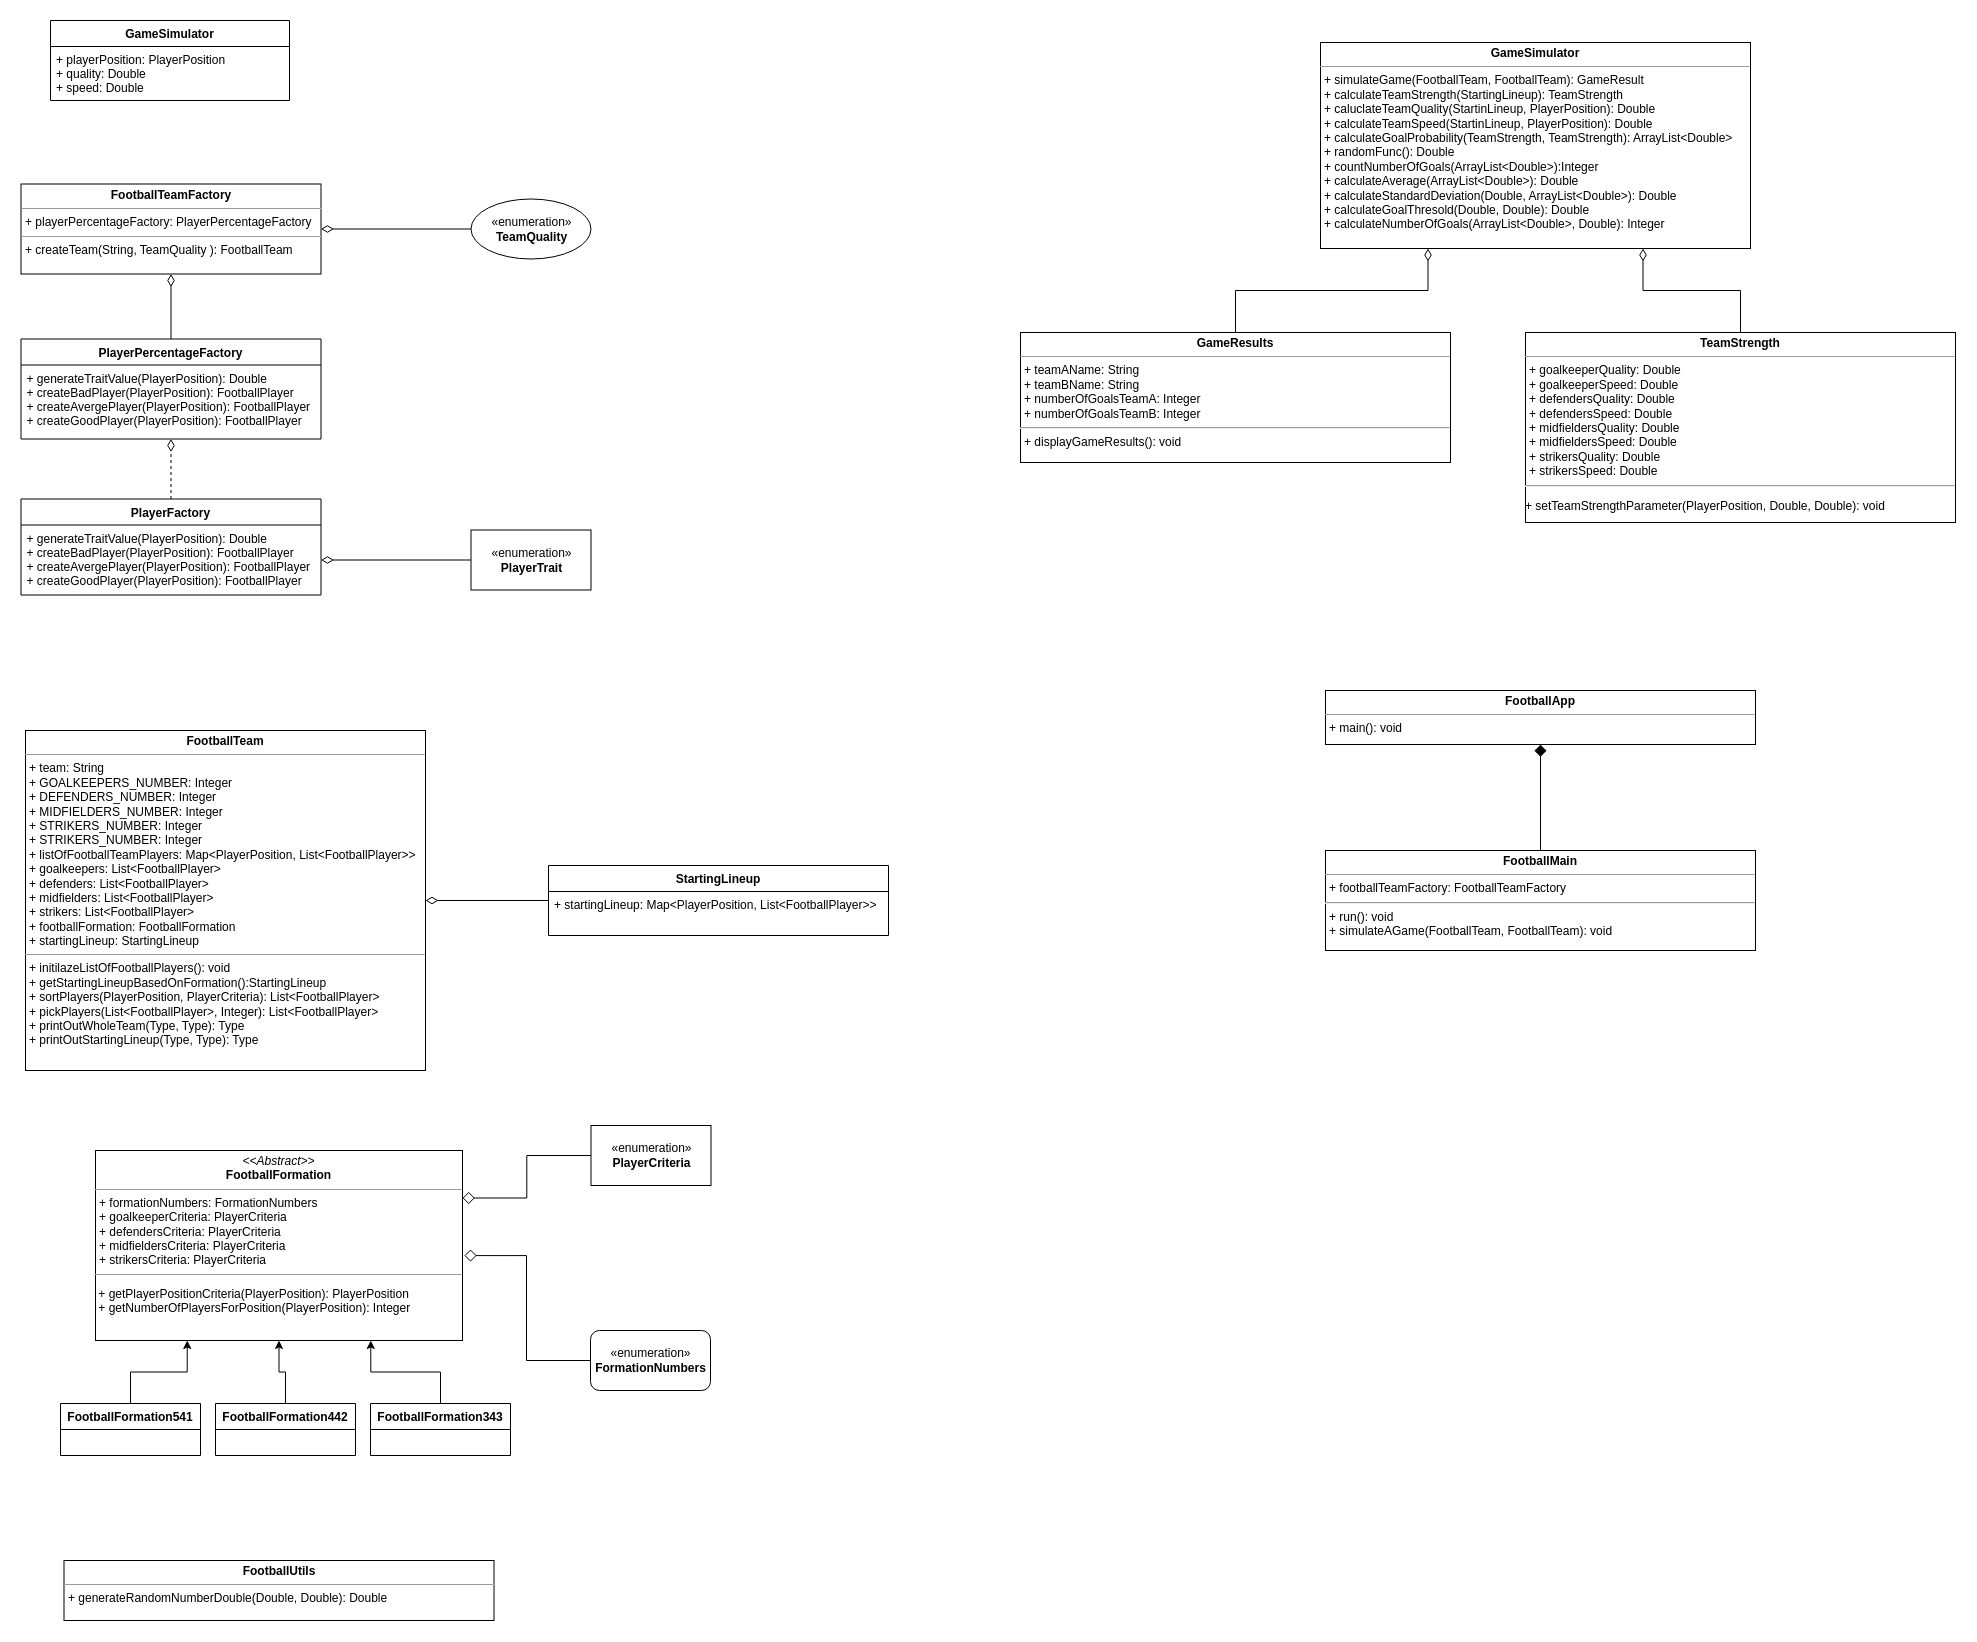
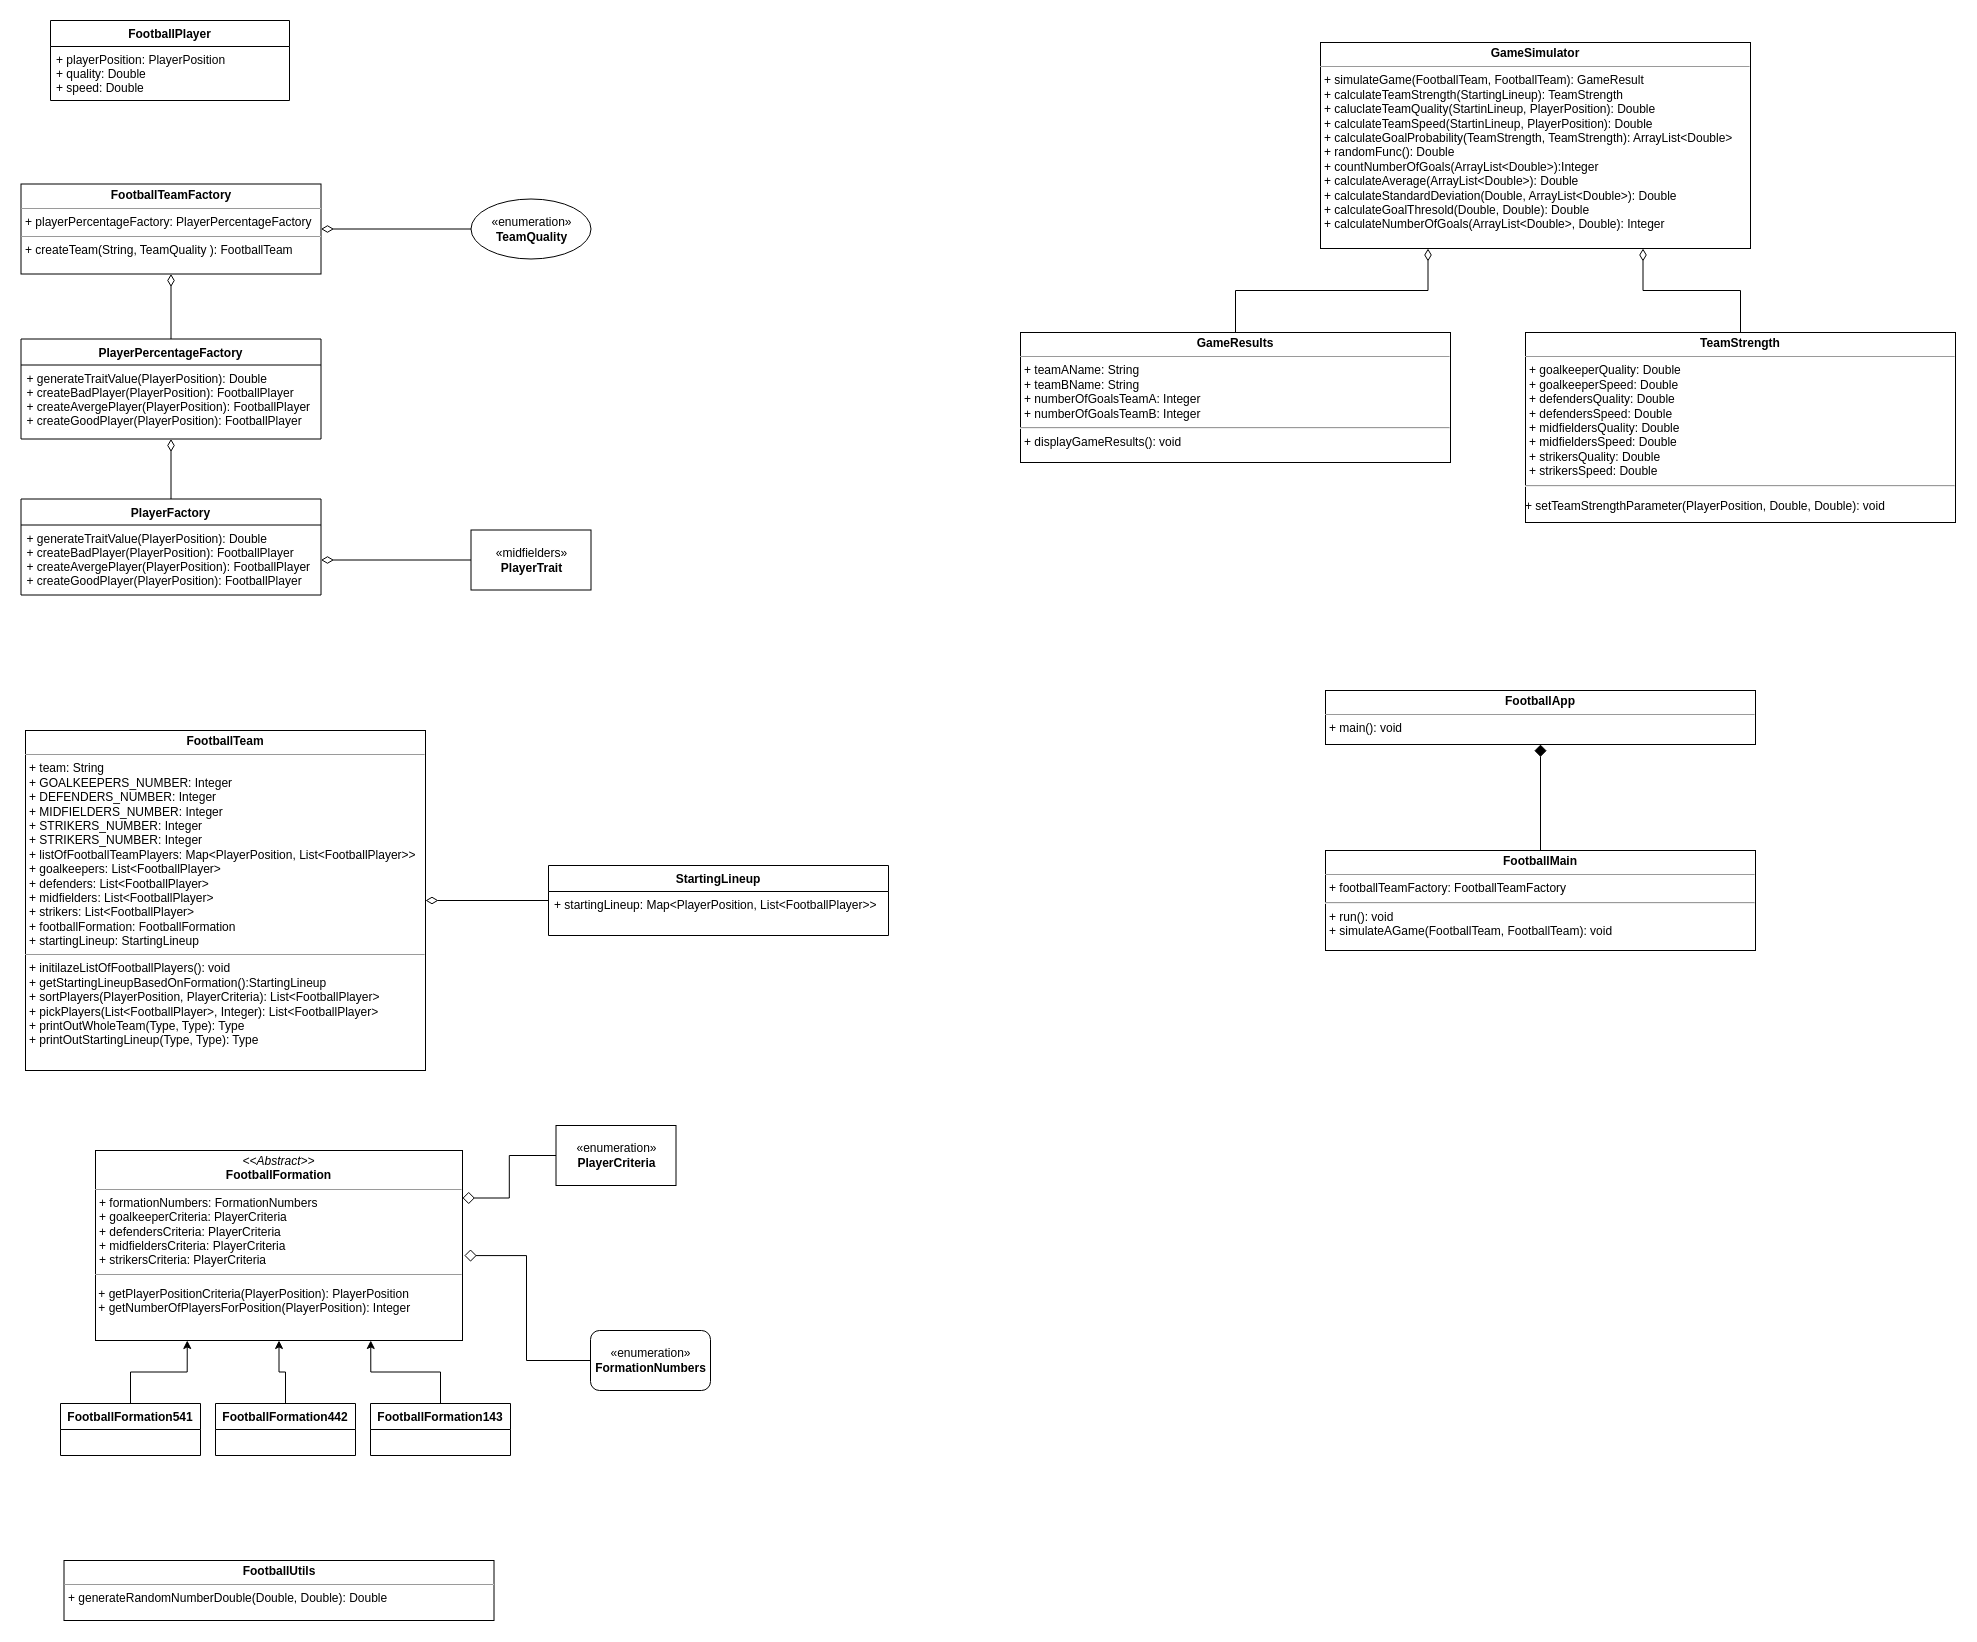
- <mxCell id="15" value="GameSimulator" style="swimlane;fontStyle=1;align=center;verticalAlign=top;childLayout=stackLayout;horizontal=1;startSize=26;horizontalStack=0;resizeParent=1;resizeParentMax=0;resizeLast=0;collapsible=1;marginBottom=0;" vertex="1" parent="1"><mxGeometry x="50" y="20" width="239" height="80" as="geometry" /></mxCell>
+ <mxCell id="15" value="FootballPlayer" style="swimlane;fontStyle=1;align=center;verticalAlign=top;childLayout=stackLayout;horizontal=1;startSize=26;horizontalStack=0;resizeParent=1;resizeParentMax=0;resizeLast=0;collapsible=1;marginBottom=0;" vertex="1" parent="1"><mxGeometry x="50" y="20" width="239" height="80" as="geometry" /></mxCell>
- <mxCell id="17" style="edgeStyle=orthogonalEdgeStyle;rounded=0;orthogonalLoop=1;jettySize=auto;html=1;entryX=0.5;entryY=1;entryDx=0;entryDy=0;startSize=6;endArrow=diamondThin;endFill=0;endSize=10;strokeWidth=1;dashed=1;" edge="1" parent="1" source="18" target="21"><mxGeometry relative="1" as="geometry" /></mxCell>
+ <mxCell id="17" style="edgeStyle=orthogonalEdgeStyle;rounded=0;orthogonalLoop=1;jettySize=auto;html=1;entryX=0.5;entryY=1;entryDx=0;entryDy=0;startSize=6;endArrow=diamondThin;endFill=0;endSize=10;strokeWidth=1;" edge="1" parent="1" source="18" target="21"><mxGeometry relative="1" as="geometry" /></mxCell>
- <mxCell id="11" value="«enumeration»&lt;br&gt;&lt;b&gt;PlayerTrait&lt;/b&gt;" style="html=1;" vertex="1" parent="1"><mxGeometry x="470.5" y="529.5" width="120" height="60" as="geometry" /></mxCell>
+ <mxCell id="11" value="«midfielders»&lt;br&gt;&lt;b&gt;PlayerTrait&lt;/b&gt;" style="html=1;" vertex="1" parent="1"><mxGeometry x="470.5" y="529.5" width="120" height="60" as="geometry" /></mxCell>
- <mxCell id="13" value="«enumeration»&lt;br&gt;&lt;b&gt;PlayerCriteria&lt;/b&gt;" style="html=1;" vertex="1" parent="1"><mxGeometry x="590.5" y="1125" width="120" height="60" as="geometry" /></mxCell>
+ <mxCell id="13" value="«enumeration»&lt;br&gt;&lt;b&gt;PlayerCriteria&lt;/b&gt;" style="html=1;" vertex="1" parent="1"><mxGeometry x="555.5" y="1125" width="120" height="60" as="geometry" /></mxCell>
- <mxCell id="7" value="FootballFormation343" style="swimlane;fontStyle=1;childLayout=stackLayout;horizontal=1;startSize=26;fillColor=none;horizontalStack=0;resizeParent=1;resizeParentMax=0;resizeLast=0;collapsible=1;marginBottom=0;" vertex="1" parent="1"><mxGeometry x="370" y="1403" width="140" height="52" as="geometry" /></mxCell>
+ <mxCell id="7" value="FootballFormation143" style="swimlane;fontStyle=1;childLayout=stackLayout;horizontal=1;startSize=26;fillColor=none;horizontalStack=0;resizeParent=1;resizeParentMax=0;resizeLast=0;collapsible=1;marginBottom=0;" vertex="1" parent="1"><mxGeometry x="370" y="1403" width="140" height="52" as="geometry" /></mxCell>
